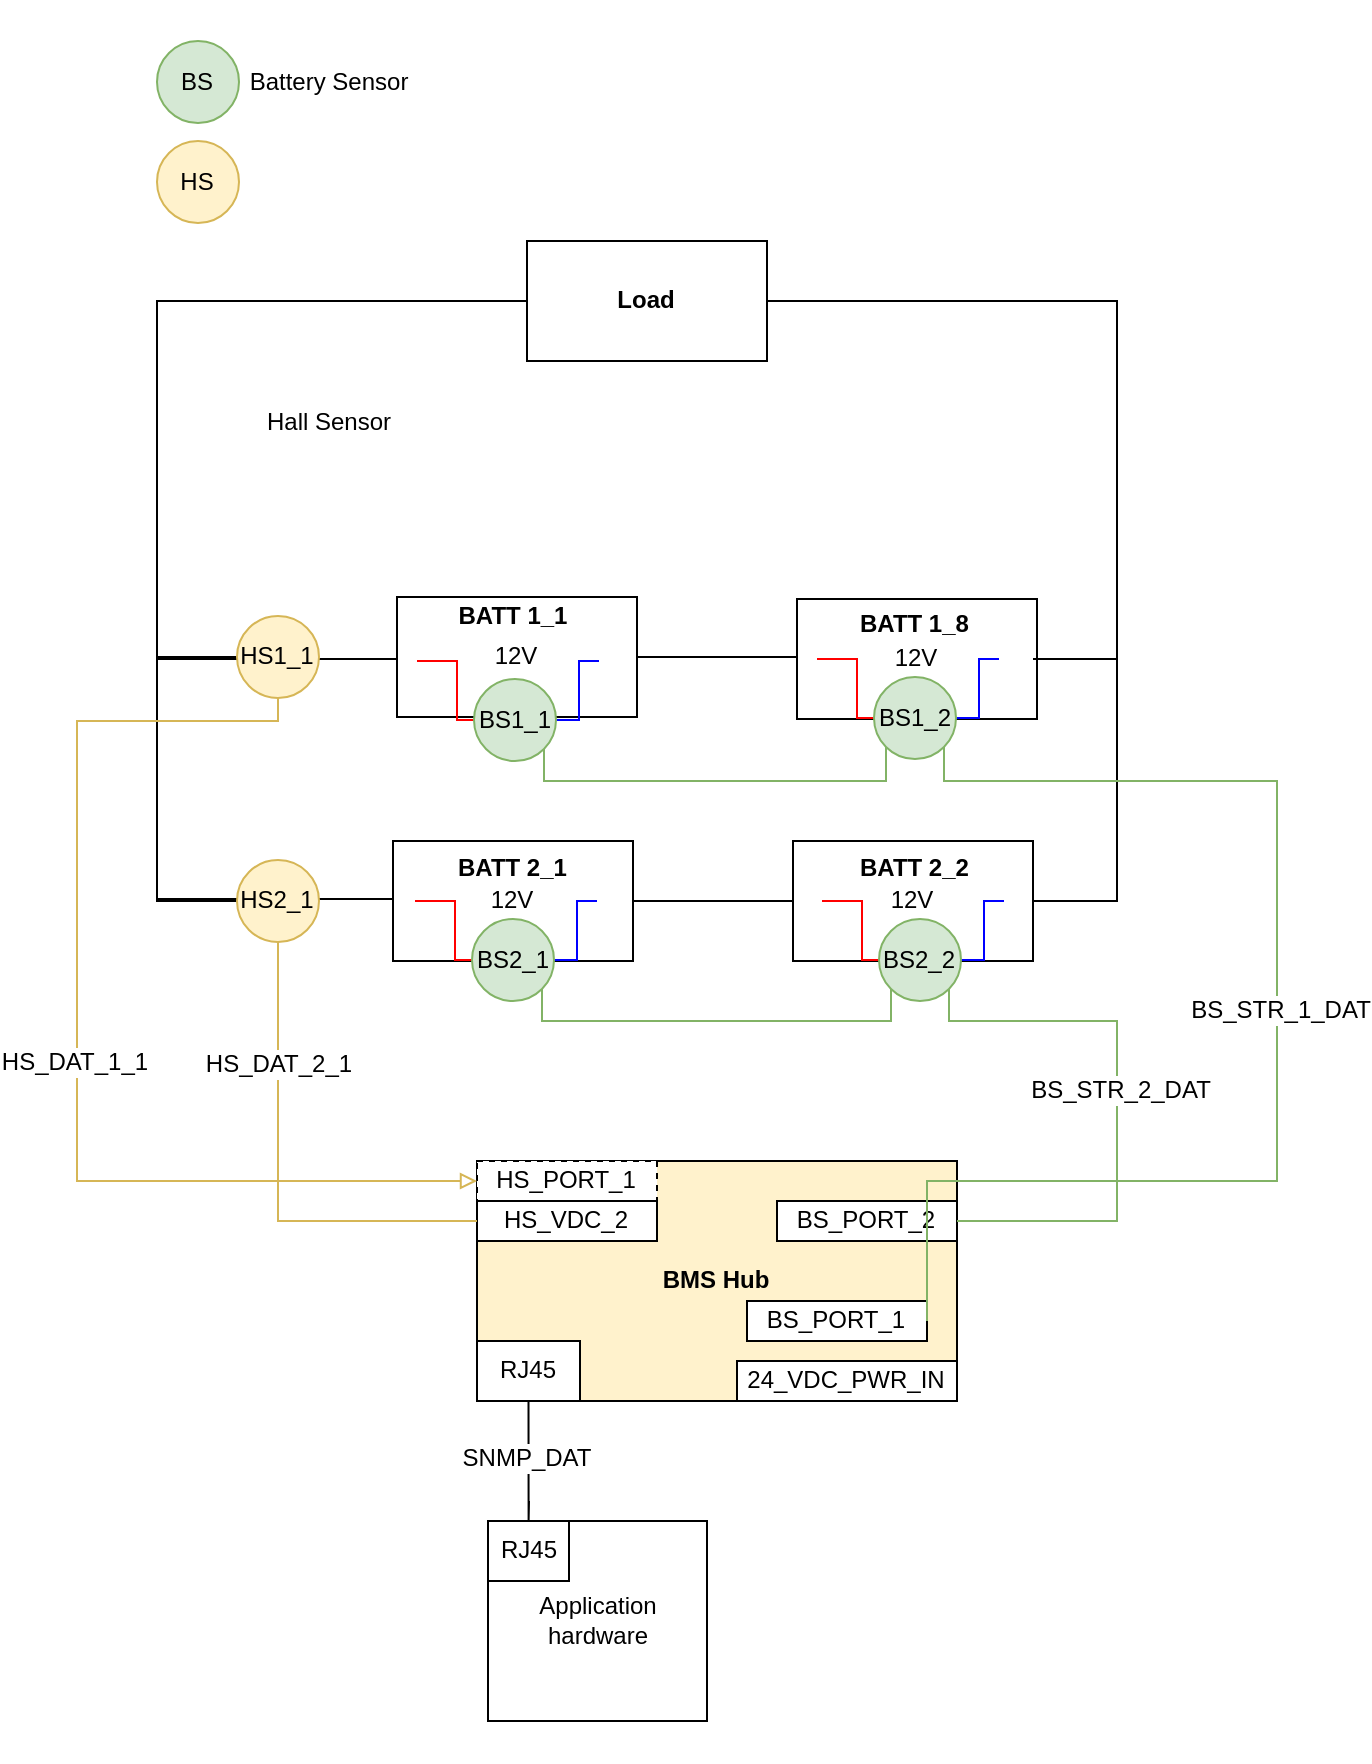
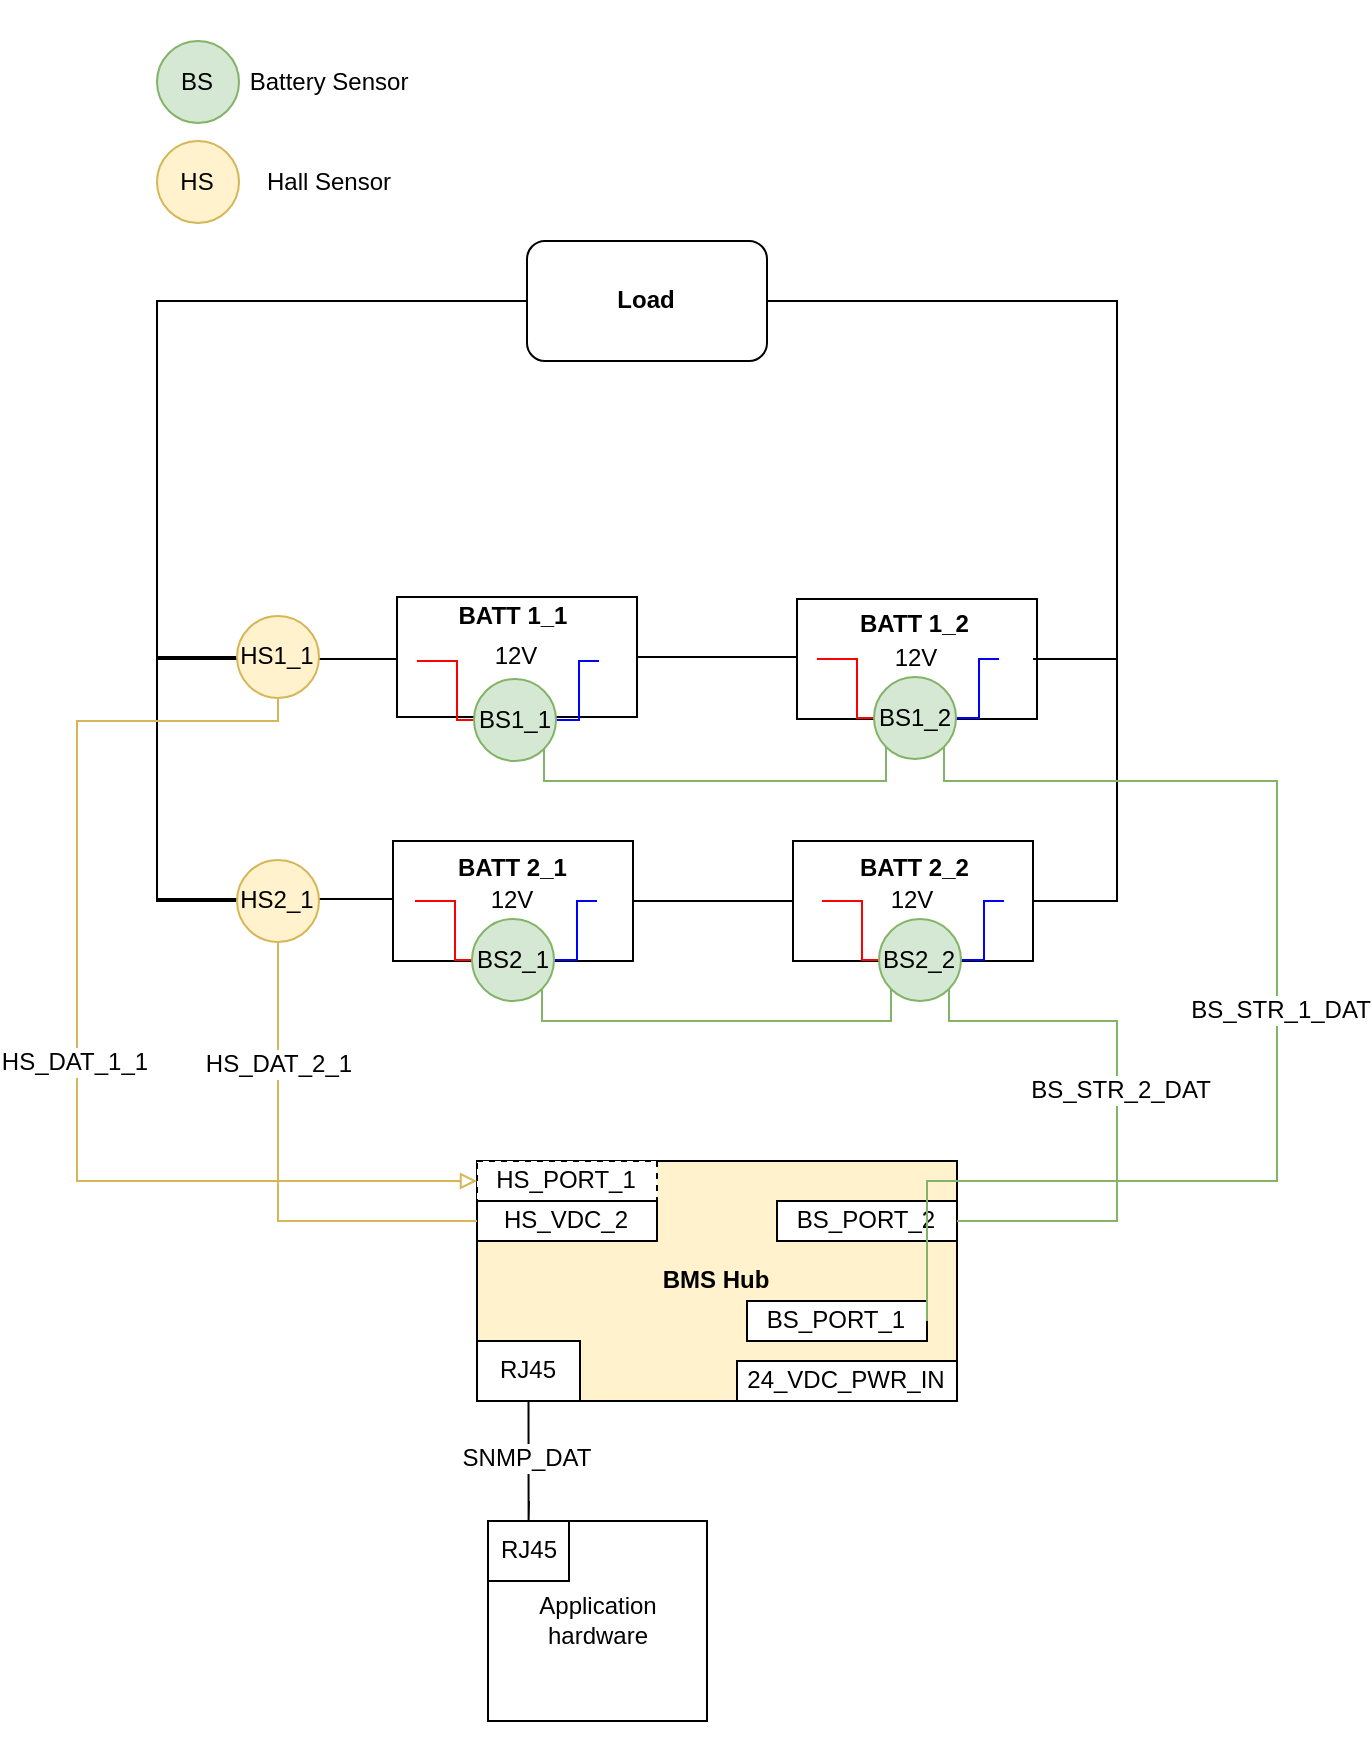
- <mxCell id="20" value="&lt;b&gt;Load&lt;/b&gt;" style="rounded=0;whiteSpace=wrap;html=1;" vertex="1" parent="1"><mxGeometry x="245" y="120" width="120" height="60" as="geometry" /></mxCell>
+ <mxCell id="20" value="&lt;b&gt;Load&lt;/b&gt;" style="whiteSpace=wrap;html=1;rounded=1;" vertex="1" parent="1"><mxGeometry x="245" y="120" width="120" height="60" as="geometry" /></mxCell>
- <mxCell id="53" value="Hall Sensor" style="text;html=1;align=center;verticalAlign=middle;resizable=0;points=[];autosize=1;" vertex="1" parent="1"><mxGeometry x="106" y="200.5" width="80" height="20" as="geometry" /></mxCell>
+ <mxCell id="53" value="Hall Sensor" style="text;html=1;align=center;verticalAlign=middle;resizable=0;points=[];autosize=1;" vertex="1" parent="1"><mxGeometry x="106" y="80.5" width="80" height="20" as="geometry" /></mxCell>
- <mxCell id="63" value="&lt;b&gt;BATT 1_8&lt;/b&gt;" style="text;html=1;" vertex="1" parent="1"><mxGeometry x="410" y="298" width="70" height="30" as="geometry" /></mxCell>
+ <mxCell id="63" value="&lt;b&gt;BATT 1_2&lt;/b&gt;" style="text;html=1;" vertex="1" parent="1"><mxGeometry x="410" y="298" width="70" height="30" as="geometry" /></mxCell>
